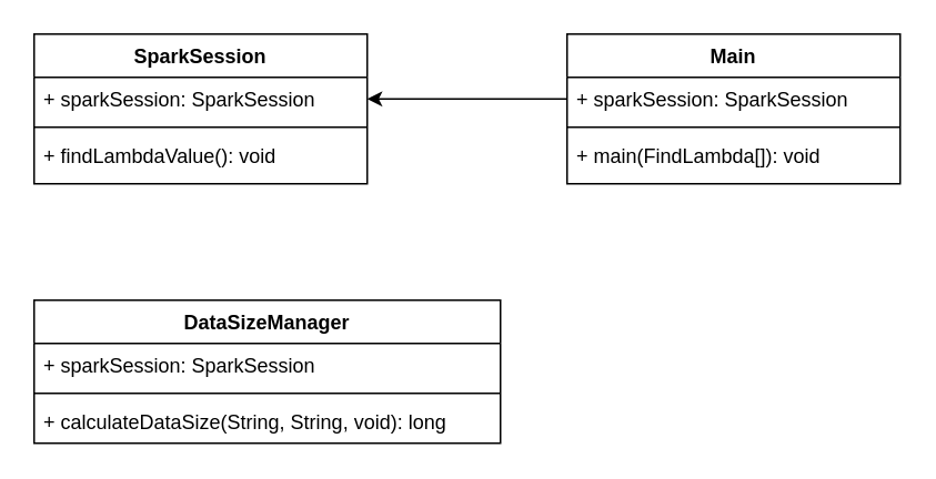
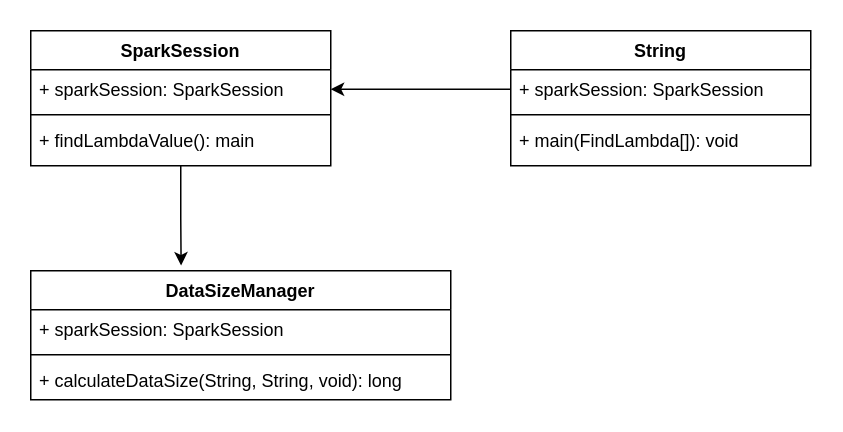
- <mxCell id="11" value="Main" style="swimlane;fontStyle=1;align=center;verticalAlign=top;childLayout=stackLayout;horizontal=1;startSize=26;horizontalStack=0;resizeParent=1;resizeParentMax=0;resizeLast=0;collapsible=1;marginBottom=0;" vertex="1" parent="1"><mxGeometry x="340" y="20" width="200" height="90" as="geometry" /></mxCell>
+ <mxCell id="11" value="String" style="swimlane;fontStyle=1;align=center;verticalAlign=top;childLayout=stackLayout;horizontal=1;startSize=26;horizontalStack=0;resizeParent=1;resizeParentMax=0;resizeLast=0;collapsible=1;marginBottom=0;" vertex="1" parent="1"><mxGeometry x="340" y="20" width="200" height="90" as="geometry" /></mxCell>
- <mxCell id="10" value="+ findLambdaValue(): void" style="text;strokeColor=none;fillColor=none;align=left;verticalAlign=top;spacingLeft=4;spacingRight=4;overflow=hidden;rotatable=0;points=[[0,0.5],[1,0.5]];portConstraint=eastwest;" vertex="1" parent="7"><mxGeometry y="60" width="200" height="30" as="geometry" /></mxCell>
+ <mxCell id="10" value="+ findLambdaValue(): main" style="text;strokeColor=none;fillColor=none;align=left;verticalAlign=top;spacingLeft=4;spacingRight=4;overflow=hidden;rotatable=0;points=[[0,0.5],[1,0.5]];portConstraint=eastwest;" vertex="1" parent="7"><mxGeometry y="60" width="200" height="30" as="geometry" /></mxCell>
+ <mxCell id="6" style="edgeStyle=orthogonalEdgeStyle;rounded=0;orthogonalLoop=1;jettySize=auto;html=1;entryX=0.358;entryY=-0.041;entryDx=0;entryDy=0;entryPerimeter=0;" edge="1" parent="1" source="7" target="2"><mxGeometry relative="1" as="geometry" /></mxCell>
